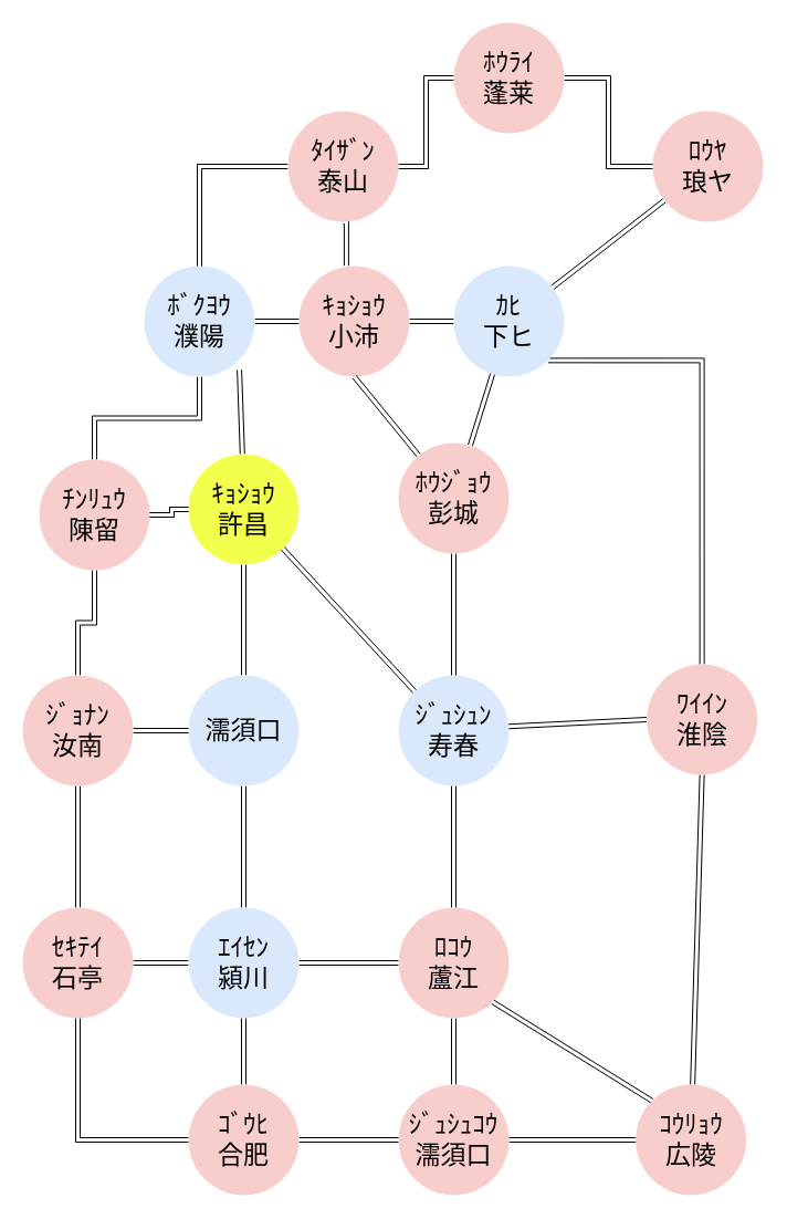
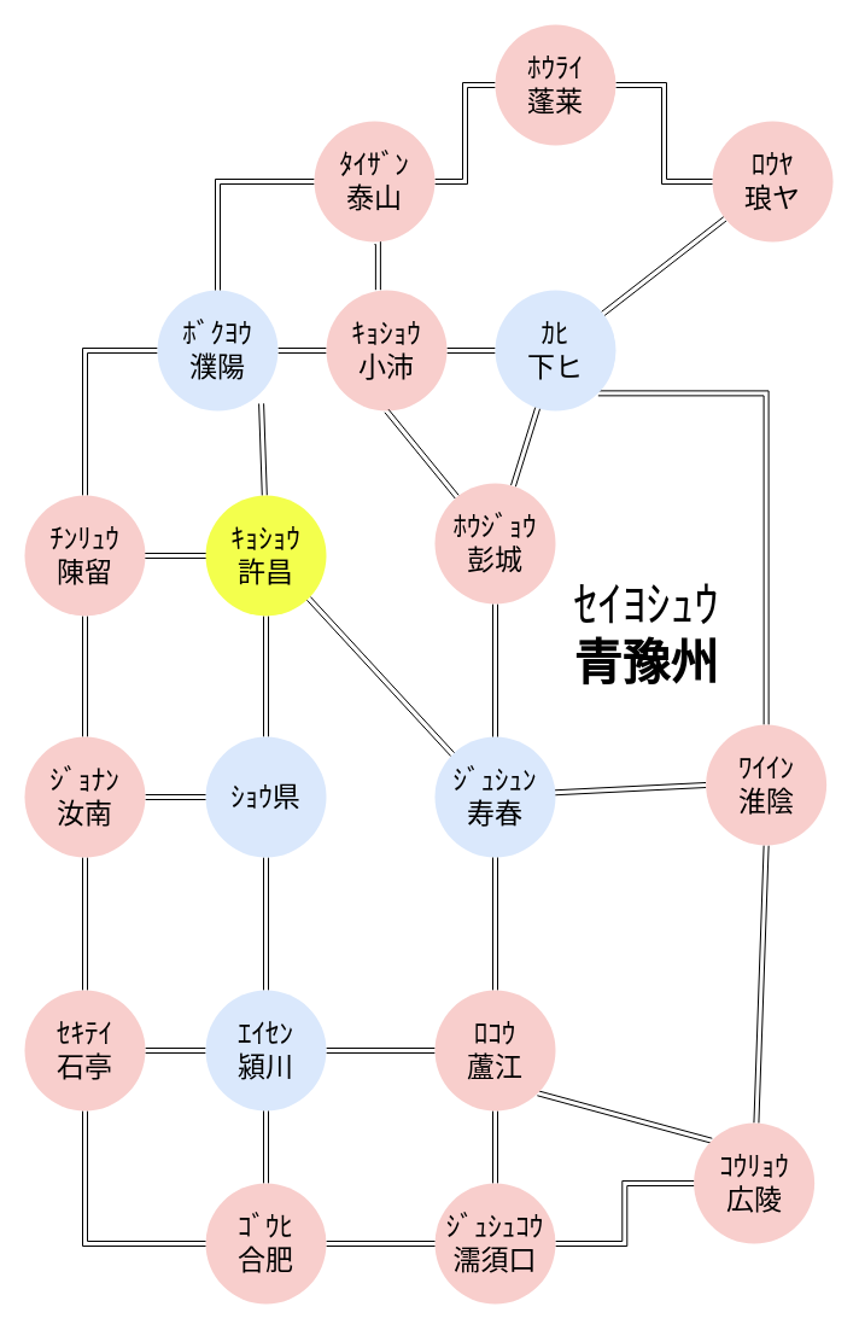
- <mxCell id="48" value="ﾁﾝﾘｭｳ&lt;br&gt;陳留" style="ellipse;whiteSpace=wrap;html=1;aspect=fixed;fillColor=#f8cecc;strokeColor=none;fontSize=23;fontStyle=0;sketch=0;shadow=0;" vertex="1" parent="1"><mxGeometry x="35" y="415" width="100" height="100" as="geometry" /></mxCell>
+ <mxCell id="48" value="ﾁﾝﾘｭｳ&lt;br&gt;陳留" style="ellipse;whiteSpace=wrap;html=1;aspect=fixed;fillColor=#f8cecc;strokeColor=none;fontSize=23;fontStyle=0;sketch=0;shadow=0;" vertex="1" parent="1"><mxGeometry x="20" y="410" width="100" height="100" as="geometry" /></mxCell>
+ <mxCell id="2" value="&lt;font&gt;ｾｲﾖｼｭｳ&lt;br style=&quot;font-size: 40px&quot;&gt;&lt;b&gt;青豫州&lt;/b&gt;&lt;/font&gt;" style="text;html=1;align=center;verticalAlign=middle;resizable=0;points=[];autosize=1;strokeColor=none;fillColor=none;fontSize=40;horizontal=1;fontFamily=Georgia;" vertex="1" parent="1"><mxGeometry x="480" y="460" width="110" height="130" as="geometry" /></mxCell>
- <mxCell id="18" value="濡須口" style="ellipse;whiteSpace=wrap;html=1;aspect=fixed;fillColor=#dae8fc;strokeColor=none;fontSize=23;fontStyle=0;sketch=0;shadow=0;" vertex="1" parent="1"><mxGeometry x="170" y="610" width="100" height="100" as="geometry" /></mxCell>
+ <mxCell id="18" value="ｼｮｳ県" style="ellipse;whiteSpace=wrap;html=1;aspect=fixed;fillColor=#dae8fc;strokeColor=none;fontSize=23;fontStyle=0;sketch=0;shadow=0;" vertex="1" parent="1"><mxGeometry x="170" y="610" width="100" height="100" as="geometry" /></mxCell>
- <mxCell id="26" value="ｺｳﾘｮｳ&lt;br&gt;広陵" style="ellipse;whiteSpace=wrap;html=1;aspect=fixed;fillColor=#f8cecc;strokeColor=none;fontSize=23;fontStyle=0;sketch=0;shadow=0;" vertex="1" parent="1"><mxGeometry x="574.64" y="980" width="100" height="100" as="geometry" /></mxCell>
+ <mxCell id="26" value="ｺｳﾘｮｳ&lt;br&gt;広陵" style="ellipse;whiteSpace=wrap;html=1;aspect=fixed;fillColor=#f8cecc;strokeColor=none;fontSize=23;fontStyle=0;sketch=0;shadow=0;" vertex="1" parent="1"><mxGeometry x="574.64" y="930" width="100" height="100" as="geometry" /></mxCell>
